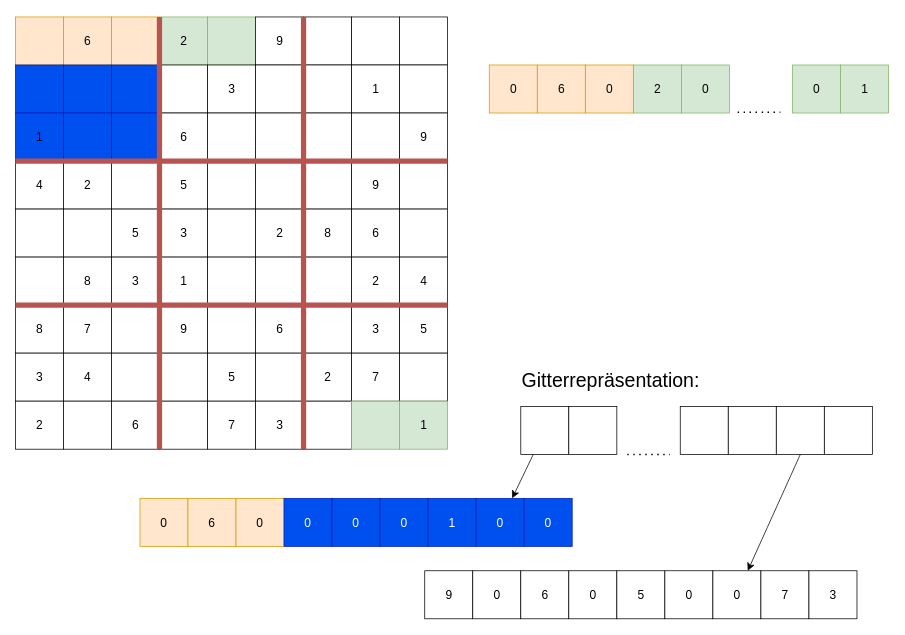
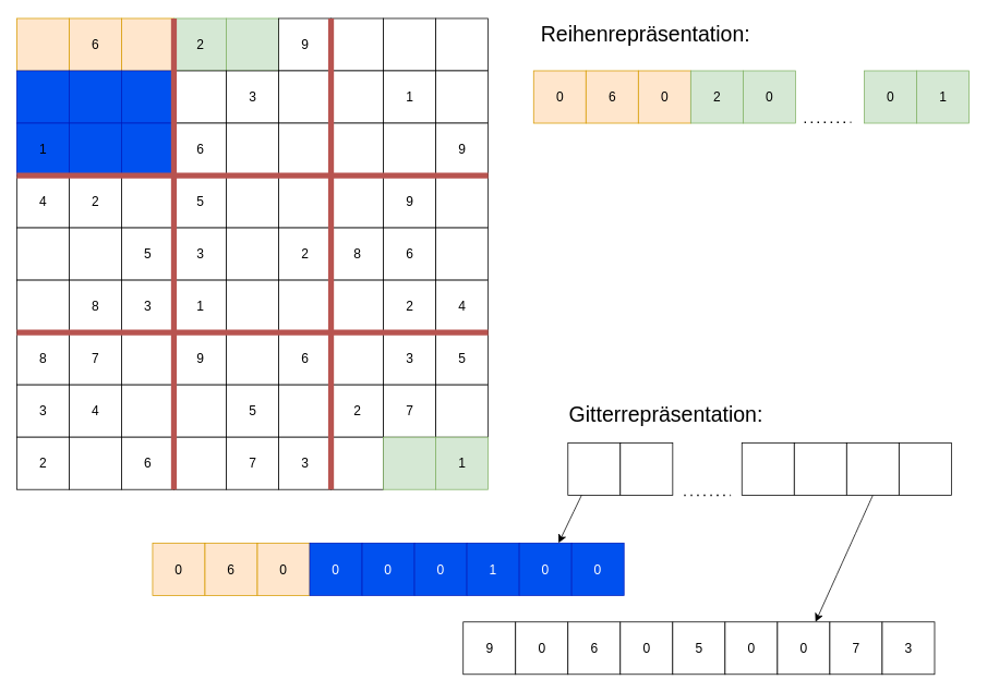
+ <mxCell id="160" value="&lt;font style=&quot;font-size: 26px;&quot;&gt;Reihenrepräsentation:&lt;/font&gt;" style="text;html=1;align=center;verticalAlign=middle;resizable=0;points=[];autosize=1;strokeColor=none;fillColor=none;fontSize=16;" vertex="1" parent="1"><mxGeometry x="651.5" y="20" width="273" height="43" as="geometry" /></mxCell>
